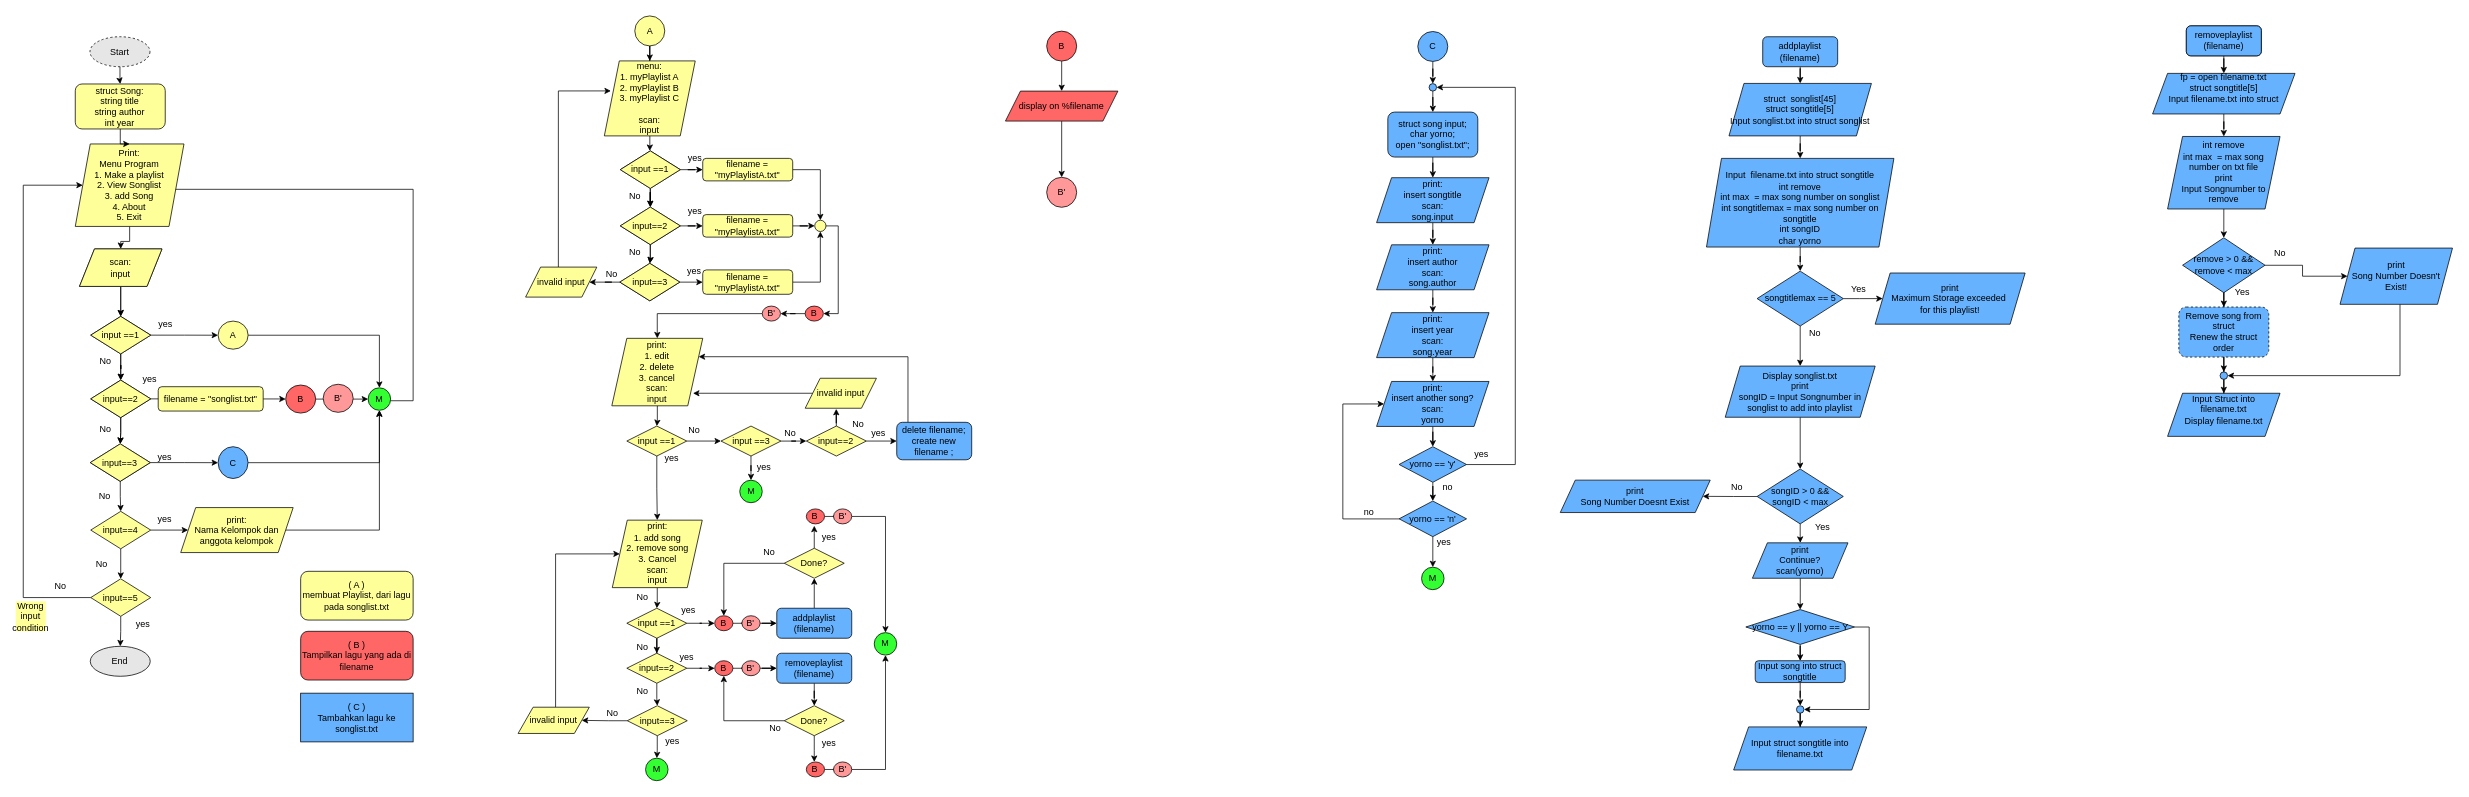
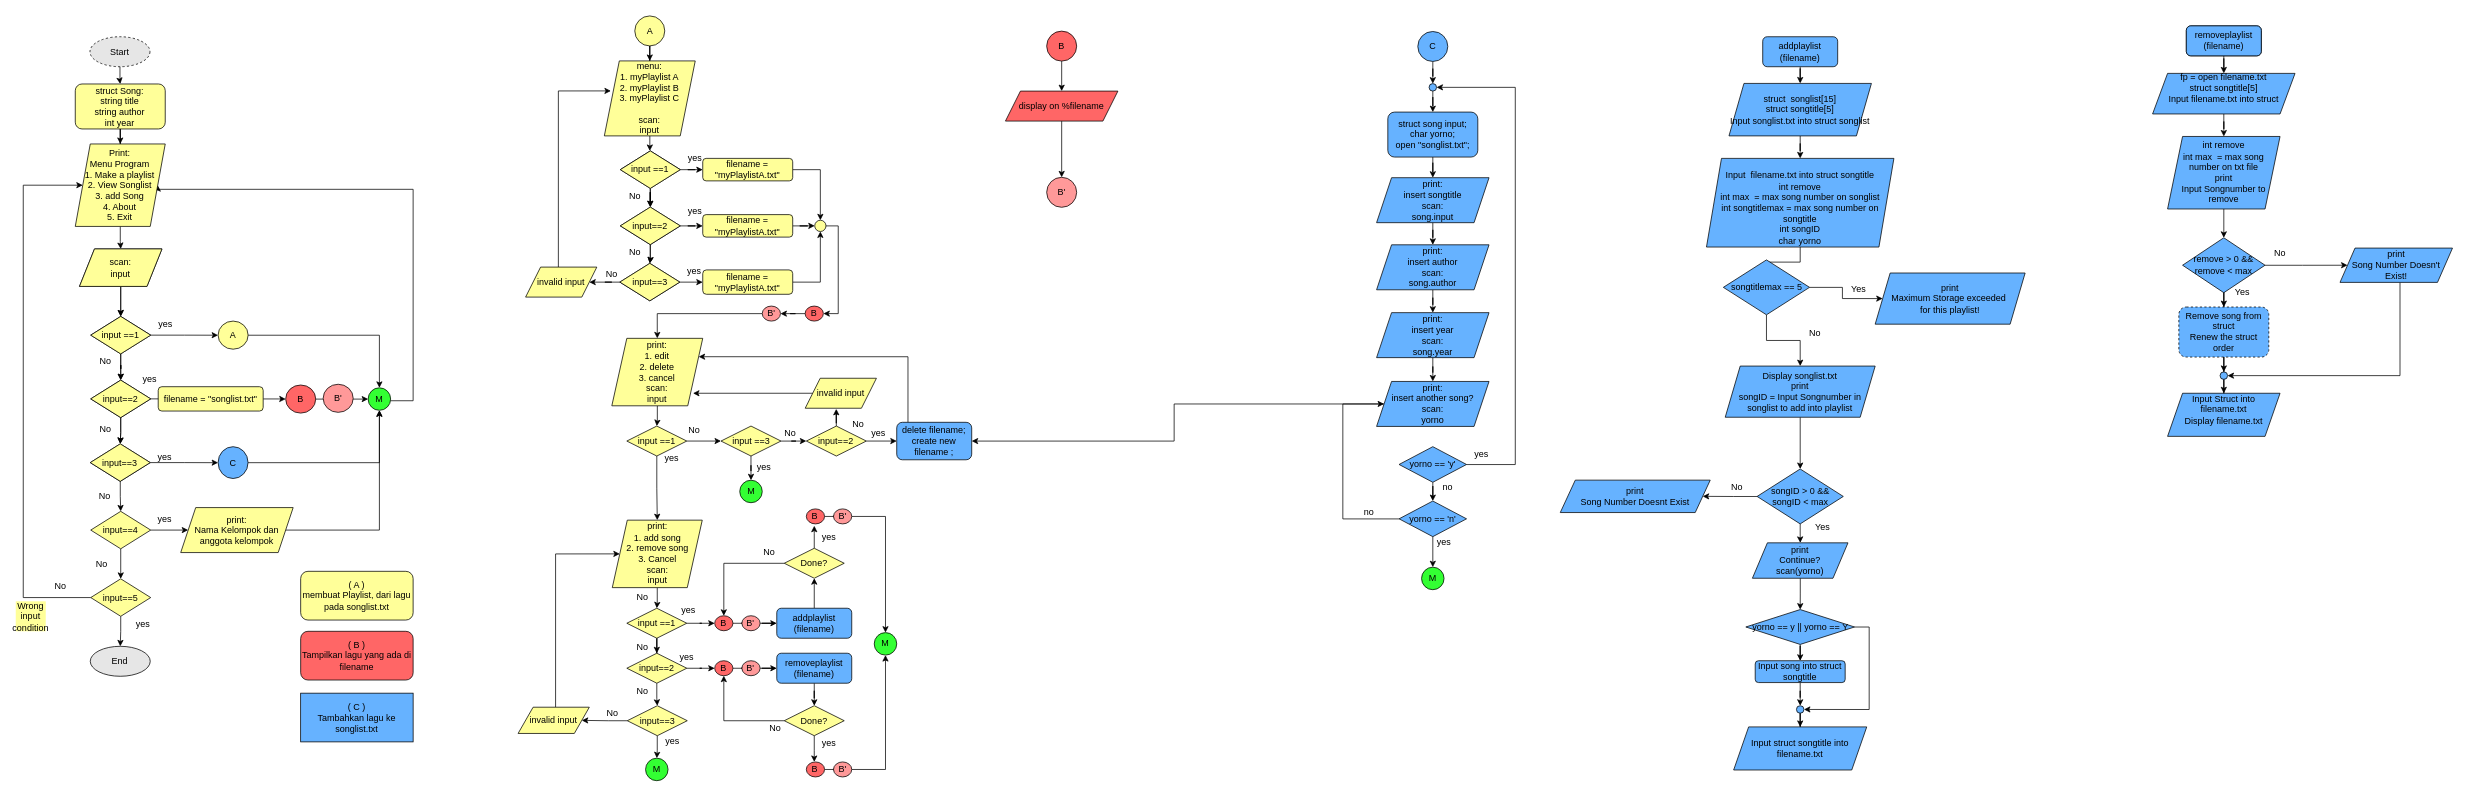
- <mxCell id="224" value="&lt;div&gt;&lt;span&gt;struct&amp;nbsp; songlist[45]&lt;/span&gt;&lt;br&gt;&lt;/div&gt;&lt;div&gt;struct songtitle[5]&lt;/div&gt;&lt;div&gt;Input songlist.txt into struct songlist&lt;br&gt;&lt;/div&gt;" style="shape=parallelogram;perimeter=parallelogramPerimeter;whiteSpace=wrap;html=1;fixedSize=1;fillColor=#66B2FF;" vertex="1" parent="1"><mxGeometry x="2305" y="110.75" width="190" height="70" as="geometry" /></mxCell>
+ <mxCell id="224" value="&lt;div&gt;&lt;span&gt;struct&amp;nbsp; songlist[15]&lt;/span&gt;&lt;br&gt;&lt;/div&gt;&lt;div&gt;struct songtitle[5]&lt;/div&gt;&lt;div&gt;Input songlist.txt into struct songlist&lt;br&gt;&lt;/div&gt;" style="shape=parallelogram;perimeter=parallelogramPerimeter;whiteSpace=wrap;html=1;fixedSize=1;fillColor=#66B2FF;" vertex="1" parent="1"><mxGeometry x="2305" y="110.75" width="190" height="70" as="geometry" /></mxCell>
- <mxCell id="97" value="&lt;div align=&quot;center&quot;&gt;Print:&lt;/div&gt;&lt;div align=&quot;center&quot;&gt;Menu Program&lt;/div&gt;&lt;div align=&quot;center&quot;&gt;1. Make a playlist&lt;br&gt;&lt;/div&gt;&lt;div align=&quot;center&quot;&gt;2. View Songlist&lt;br&gt;&lt;/div&gt;&lt;div align=&quot;center&quot;&gt;3. add Song&lt;br&gt;&lt;/div&gt;&lt;div align=&quot;center&quot;&gt;4. About&lt;br&gt;&lt;/div&gt;&lt;div align=&quot;center&quot;&gt;5. Exit&lt;br&gt;&lt;/div&gt;" style="shape=parallelogram;perimeter=parallelogramPerimeter;whiteSpace=wrap;html=1;fixedSize=1;fillColor=#FFFF99;align=center;" parent="1" vertex="1"><mxGeometry x="99.37" y="191.5" width="145" height="110" as="geometry" /></mxCell>
+ <mxCell id="97" value="&lt;div align=&quot;center&quot;&gt;Print:&lt;/div&gt;&lt;div align=&quot;center&quot;&gt;Menu Program&lt;/div&gt;&lt;div align=&quot;center&quot;&gt;1. Make a playlist&lt;br&gt;&lt;/div&gt;&lt;div align=&quot;center&quot;&gt;2. View Songlist&lt;br&gt;&lt;/div&gt;&lt;div align=&quot;center&quot;&gt;3. add Song&lt;br&gt;&lt;/div&gt;&lt;div align=&quot;center&quot;&gt;4. About&lt;br&gt;&lt;/div&gt;&lt;div align=&quot;center&quot;&gt;5. Exit&lt;br&gt;&lt;/div&gt;" style="shape=parallelogram;perimeter=parallelogramPerimeter;whiteSpace=wrap;html=1;fixedSize=1;fillColor=#FFFF99;align=center;" parent="1" vertex="1"><mxGeometry x="99.37" y="191.5" width="120" height="110" as="geometry" /></mxCell>
- <mxCell id="220" value="&lt;div&gt;print&lt;br&gt;Song Number Doesn't Exist!&lt;br&gt;&lt;/div&gt;" style="shape=parallelogram;perimeter=parallelogramPerimeter;whiteSpace=wrap;html=1;fixedSize=1;fillColor=#66B2FF;" vertex="1" parent="1"><mxGeometry x="3120" y="330.38" width="150" height="75" as="geometry" /></mxCell>
+ <mxCell id="220" value="&lt;div&gt;print&lt;br&gt;Song Number Doesn't Exist!&lt;br&gt;&lt;/div&gt;" style="shape=parallelogram;perimeter=parallelogramPerimeter;whiteSpace=wrap;html=1;fixedSize=1;fillColor=#66B2FF;" vertex="1" parent="1"><mxGeometry x="3120" y="330.38" width="150" height="45.75" as="geometry" /></mxCell>
- <mxCell id="229" value="songtitlemax == 5" style="rhombus;whiteSpace=wrap;html=1;fillColor=#66B2FF;" vertex="1" parent="1"><mxGeometry x="2342.5" y="361.13" width="115" height="73.25" as="geometry" /></mxCell>
+ <mxCell id="229" value="songtitlemax == 5" style="rhombus;whiteSpace=wrap;html=1;fillColor=#66B2FF;" vertex="1" parent="1"><mxGeometry x="2297.5" y="346.13" width="115" height="73.25" as="geometry" /></mxCell>
- <mxCell id="152" style="edgeStyle=orthogonalEdgeStyle;rounded=0;orthogonalLoop=1;jettySize=auto;html=1;entryX=0.5;entryY=0;entryDx=0;entryDy=0;" parent="1" source="153" target="156" edge="1"><mxGeometry relative="1" as="geometry" /></mxCell>
+ <mxCell id="152" style="edgeStyle=orthogonalEdgeStyle;rounded=0;orthogonalLoop=1;jettySize=auto;html=1;" parent="1" source="153" target="32" edge="1"><mxGeometry relative="1" as="geometry" /></mxCell>
